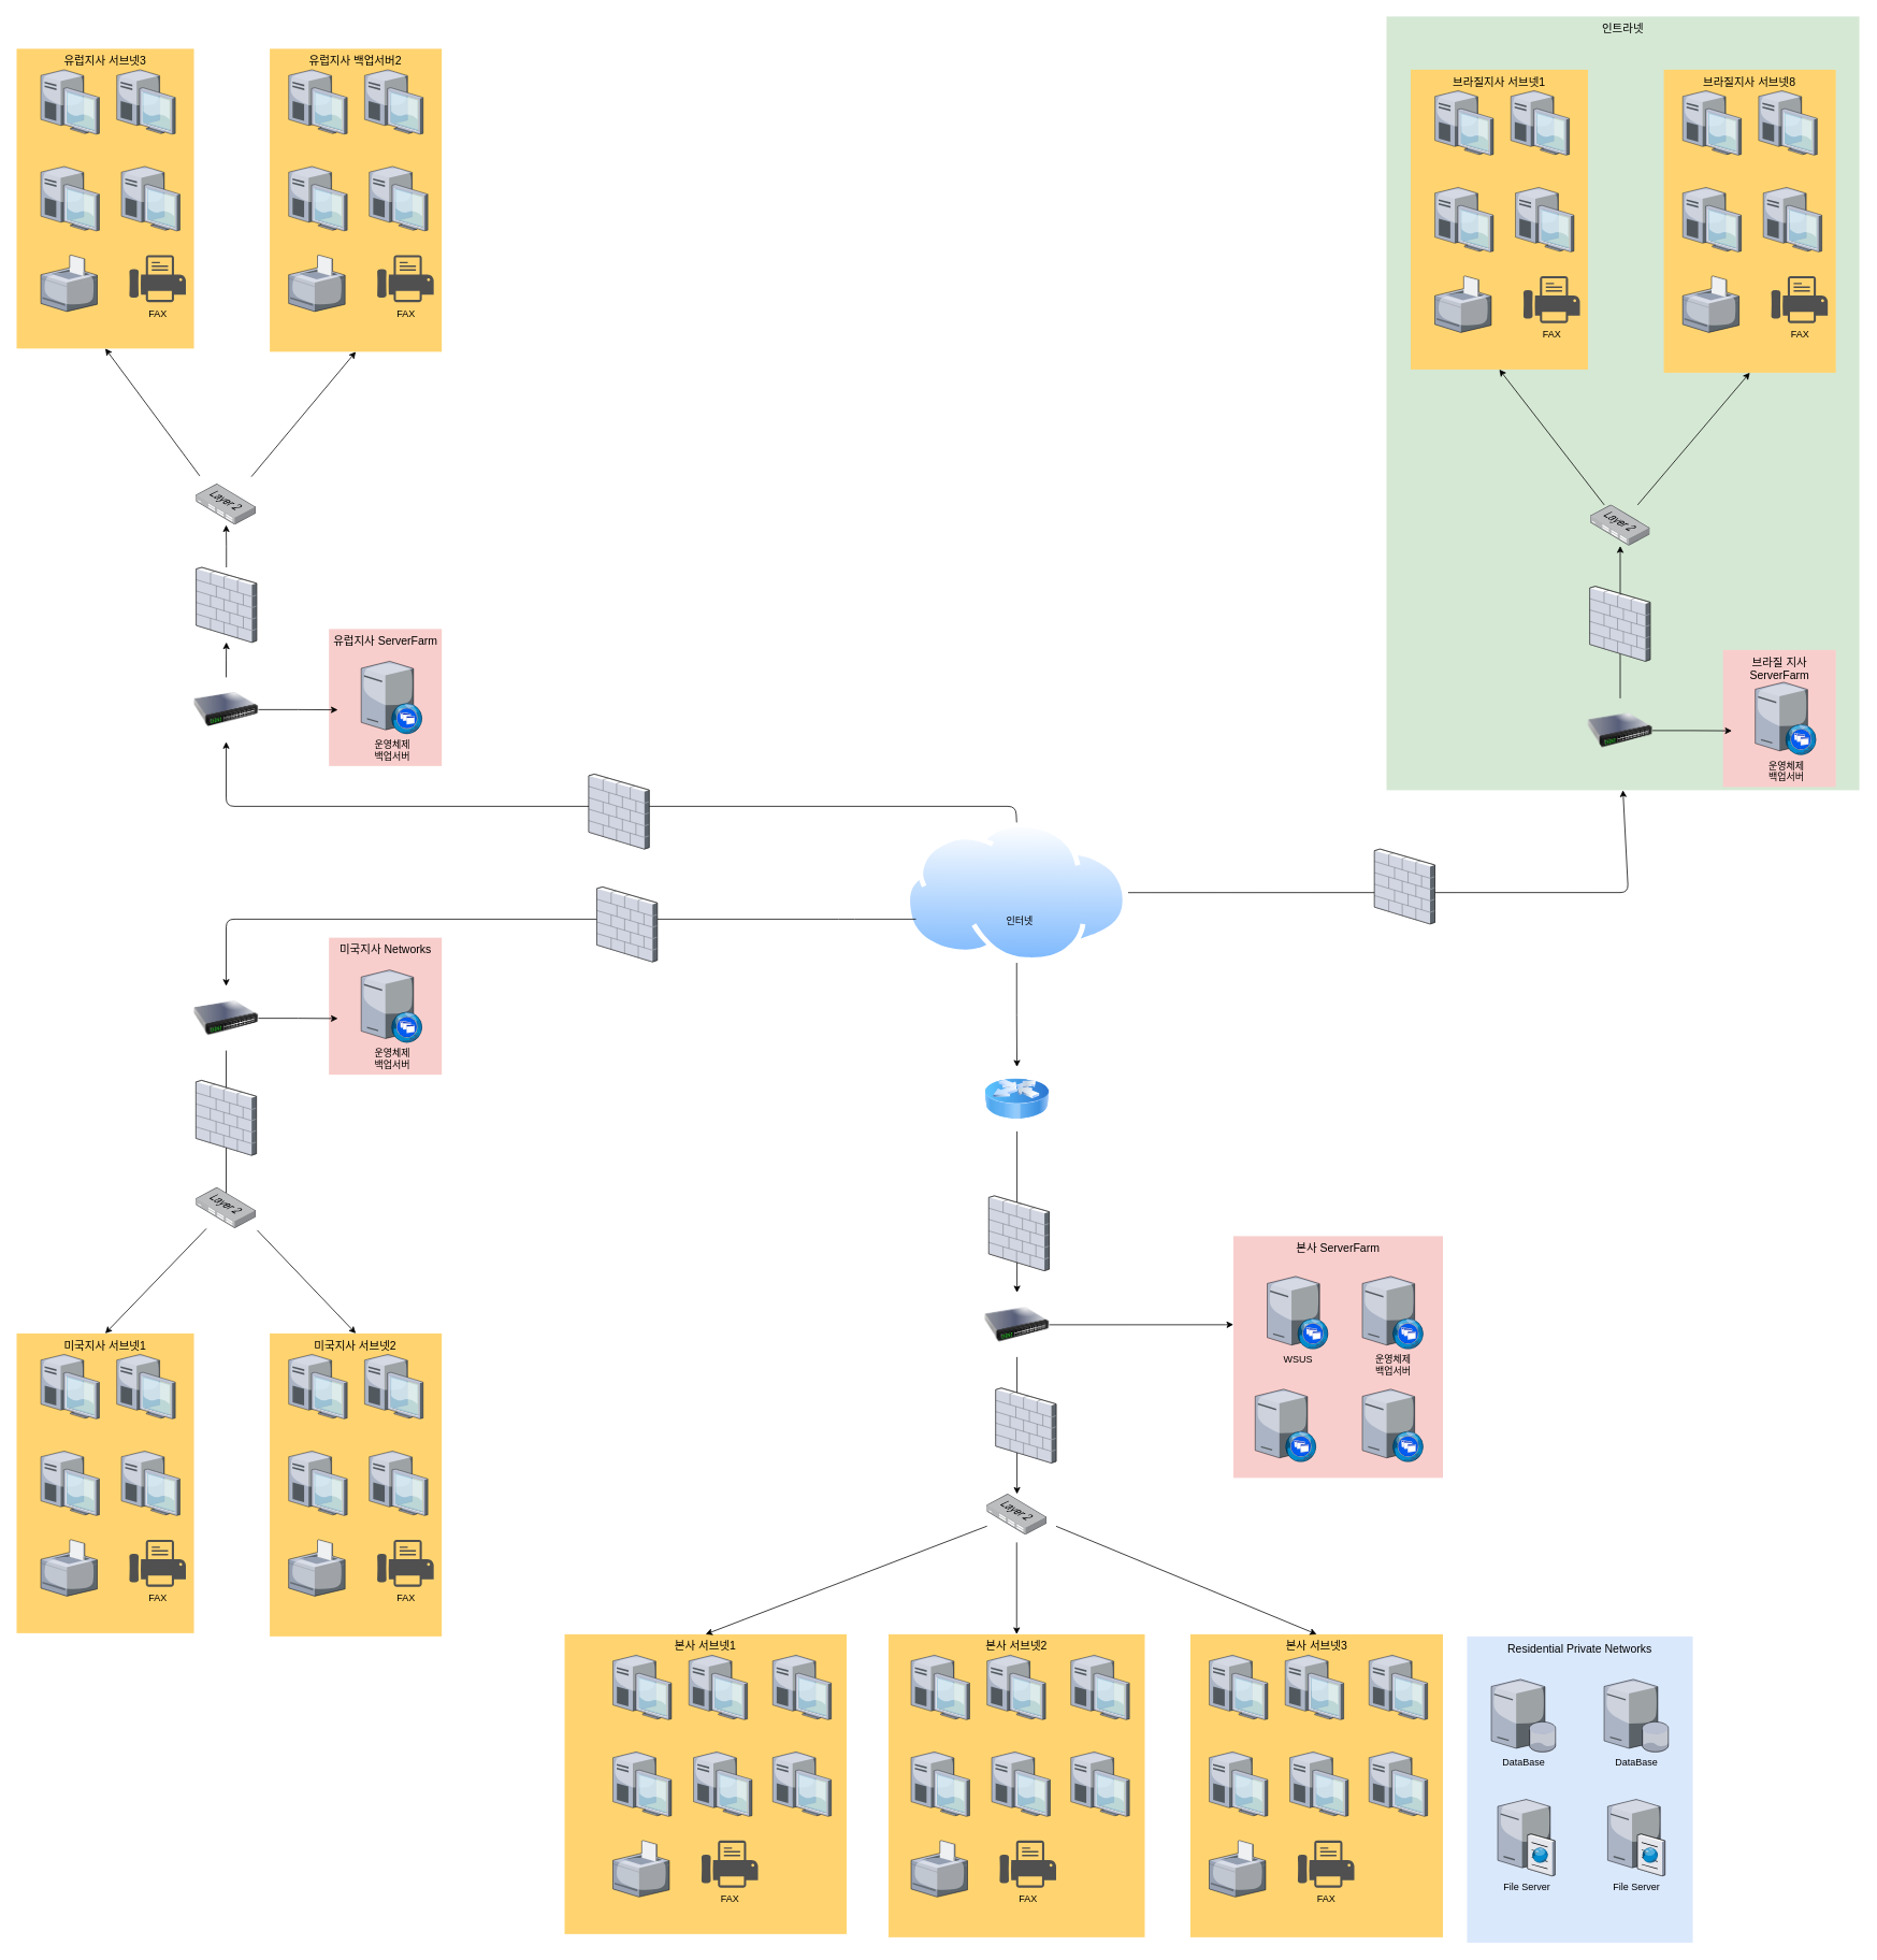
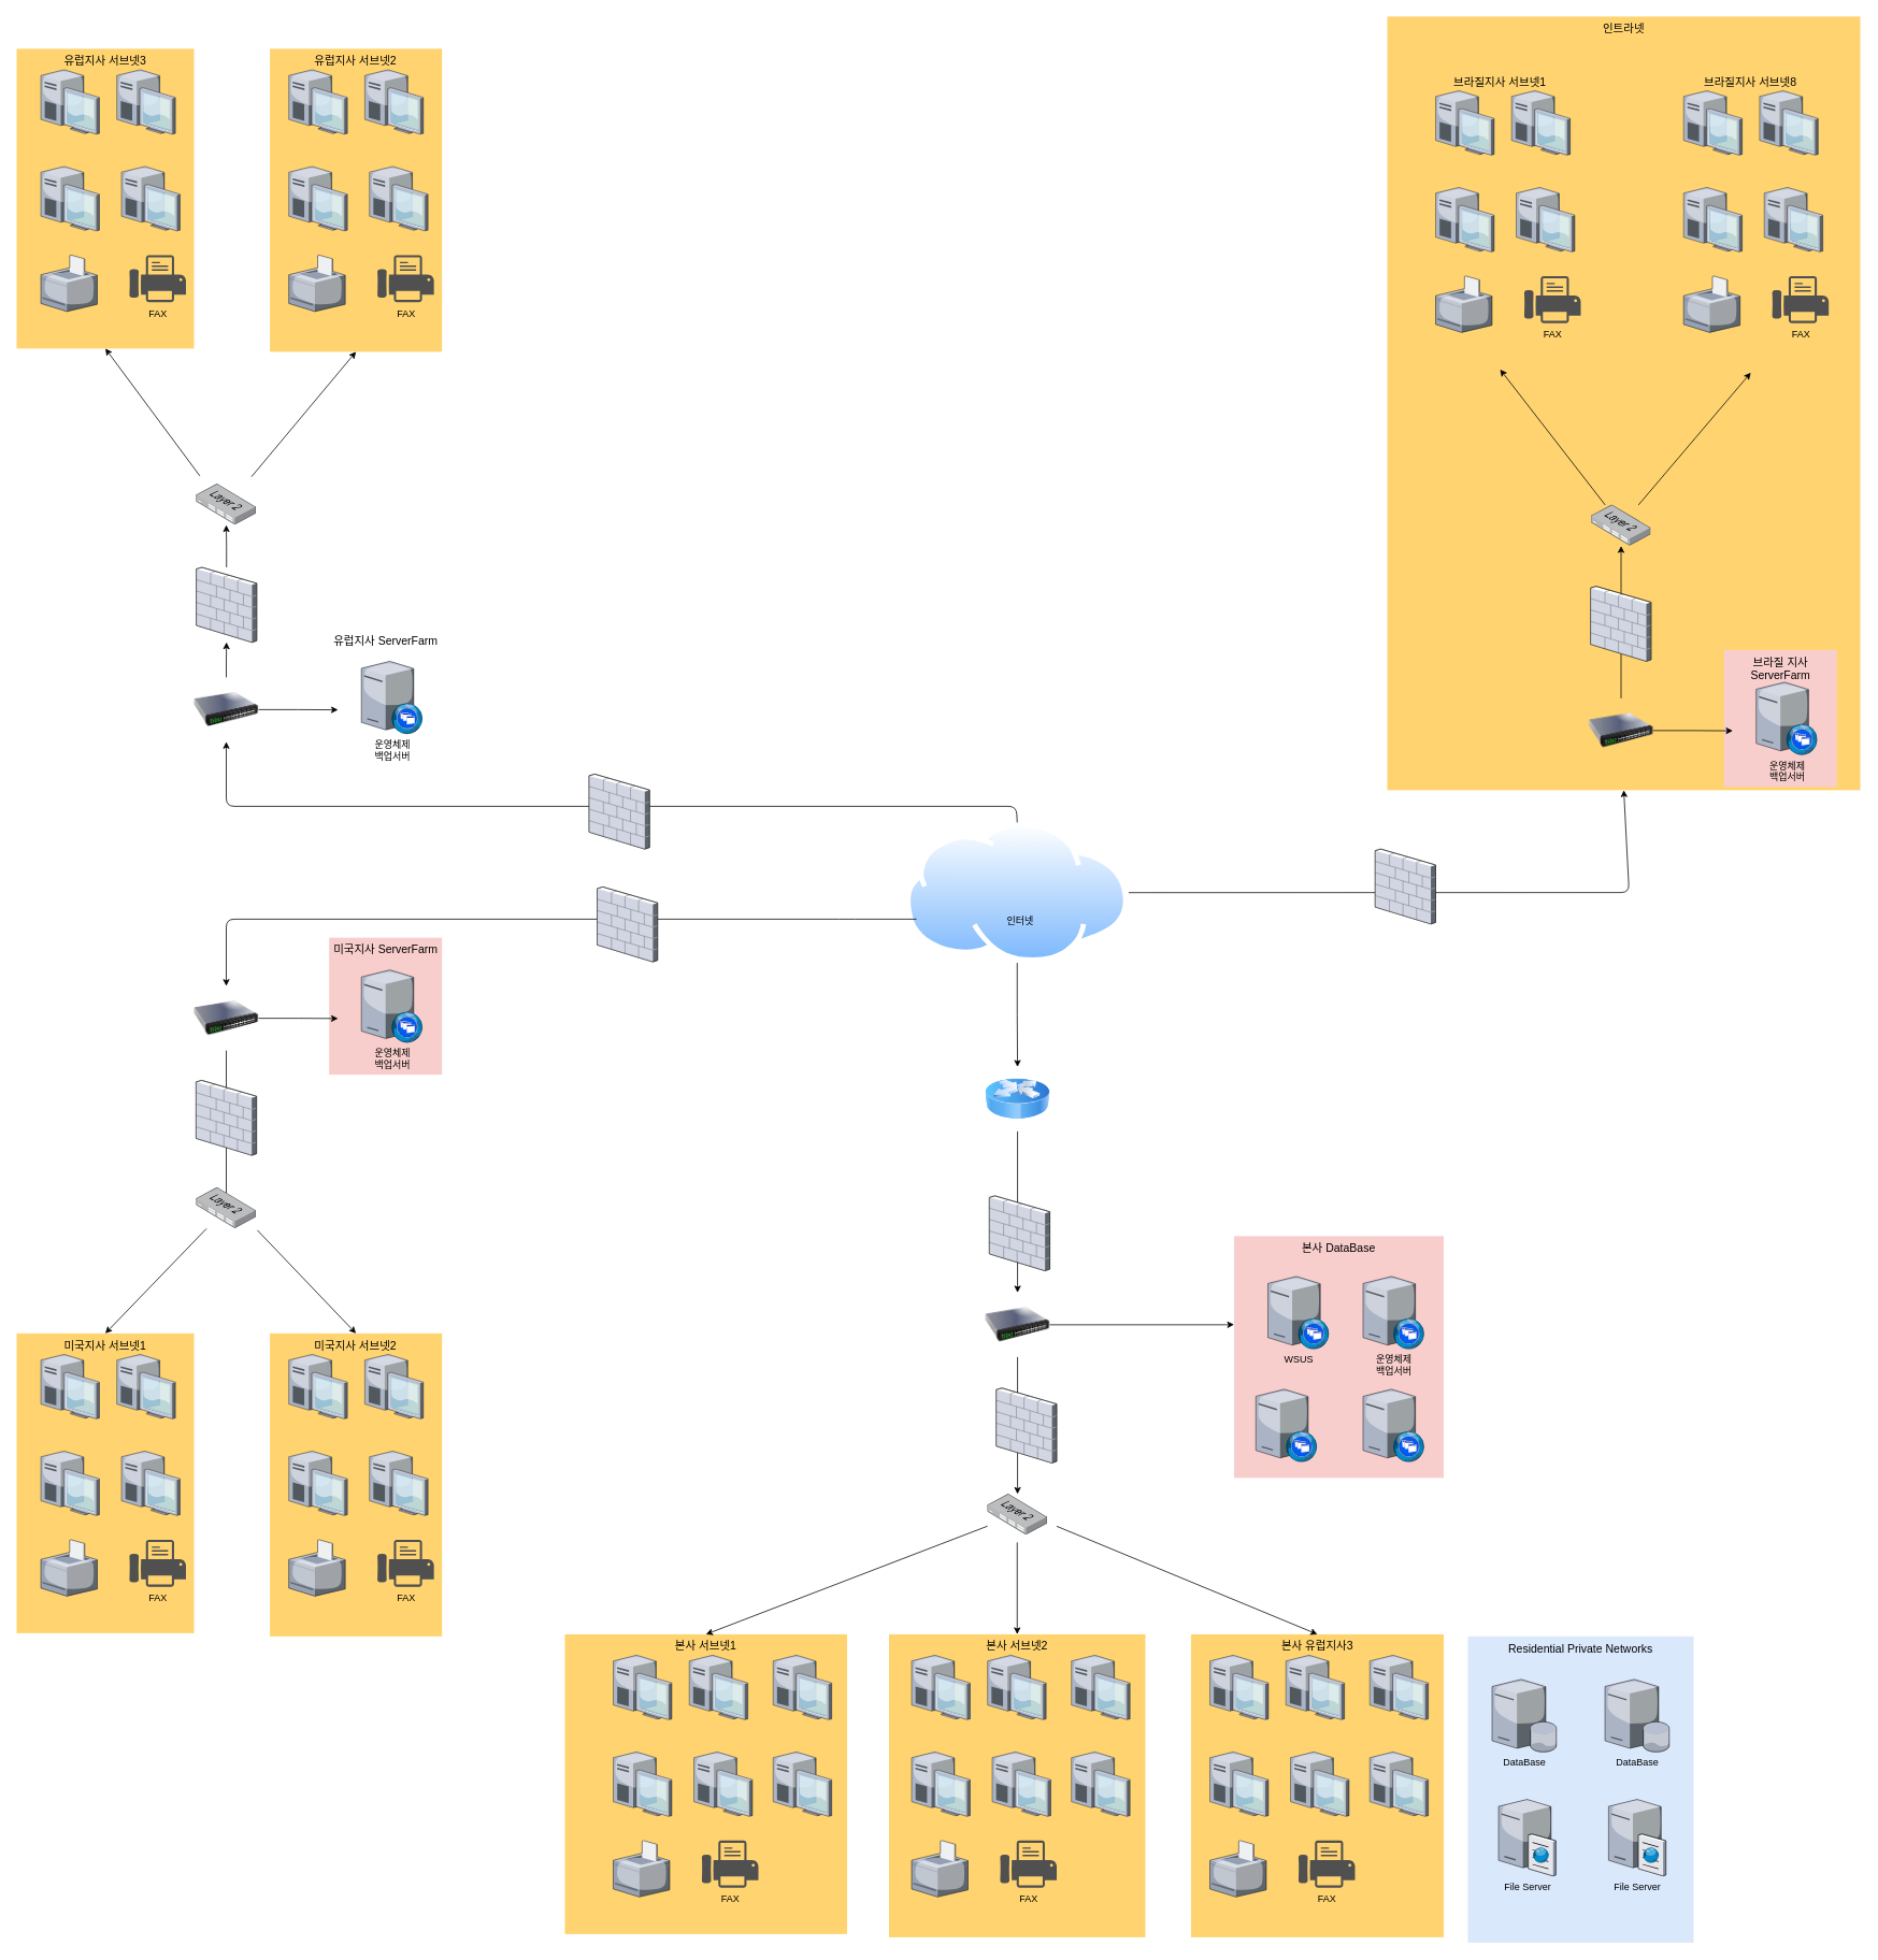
- <mxCell id="74" value="유럽지사 백업서버2" style="whiteSpace=wrap;html=1;fillColor=#FFD470;gradientColor=none;fontSize=14;strokeColor=none;verticalAlign=top;" vertex="1" parent="1"><mxGeometry x="334.13" y="60" width="213.44" height="376" as="geometry" /></mxCell>
+ <mxCell id="74" value="유럽지사 서브넷2" style="whiteSpace=wrap;html=1;fillColor=#FFD470;gradientColor=none;fontSize=14;strokeColor=none;verticalAlign=top;" vertex="1" parent="1"><mxGeometry x="334.13" y="60" width="213.44" height="376" as="geometry" /></mxCell>
- <mxCell id="92" value="인트라넷" style="whiteSpace=wrap;html=1;fillColor=#d5e8d4;fontSize=14;strokeColor=none;verticalAlign=top;" vertex="1" parent="1"><mxGeometry x="1720" y="20" width="586.76" height="960" as="geometry" /></mxCell>
+ <mxCell id="92" value="인트라넷" style="whiteSpace=wrap;html=1;fillColor=#ffd470;fontSize=14;strokeColor=none;verticalAlign=top;" vertex="1" parent="1"><mxGeometry x="1720" y="20" width="586.76" height="960" as="geometry" /></mxCell>
- <mxCell id="68" value="유럽지사 ServerFarm" style="whiteSpace=wrap;html=1;fillColor=#f8cecc;fontSize=14;strokeColor=none;verticalAlign=top;" vertex="1" parent="1"><mxGeometry x="407.57" y="780" width="140" height="170" as="geometry" /></mxCell>
+ <mxCell id="68" value="유럽지사 ServerFarm" style="whiteSpace=wrap;html=1;fillColor=#ffffff;fontSize=14;strokeColor=none;verticalAlign=top;" vertex="1" parent="1"><mxGeometry x="407.57" y="780" width="140" height="170" as="geometry" /></mxCell>
- <mxCell id="2" value="미국지사 Networks" style="whiteSpace=wrap;html=1;fillColor=#f8cecc;fontSize=14;strokeColor=none;verticalAlign=top;" vertex="1" parent="1"><mxGeometry x="407.57" y="1163" width="140" height="170" as="geometry" /></mxCell>
+ <mxCell id="2" value="미국지사 ServerFarm" style="whiteSpace=wrap;html=1;fillColor=#f8cecc;fontSize=14;strokeColor=none;verticalAlign=top;" vertex="1" parent="1"><mxGeometry x="407.57" y="1163" width="140" height="170" as="geometry" /></mxCell>
- <mxCell id="13" value="본사 ServerFarm" style="whiteSpace=wrap;html=1;fillColor=#f8cecc;fontSize=14;strokeColor=none;verticalAlign=top;" vertex="1" parent="1"><mxGeometry x="1530" y="1533.33" width="260" height="300" as="geometry" /></mxCell>
+ <mxCell id="13" value="본사 DataBase" style="whiteSpace=wrap;html=1;fillColor=#f8cecc;fontSize=14;strokeColor=none;verticalAlign=top;" vertex="1" parent="1"><mxGeometry x="1530" y="1533.33" width="260" height="300" as="geometry" /></mxCell>
- <mxCell id="3" value="본사 서브넷3" style="whiteSpace=wrap;html=1;fillColor=#FFD470;gradientColor=none;fontSize=14;strokeColor=none;verticalAlign=top;" vertex="1" parent="1"><mxGeometry x="1476.56" y="2027.33" width="313.44" height="376" as="geometry" /></mxCell>
+ <mxCell id="3" value="본사 유럽지사3" style="whiteSpace=wrap;html=1;fillColor=#FFD470;gradientColor=none;fontSize=14;strokeColor=none;verticalAlign=top;" vertex="1" parent="1"><mxGeometry x="1476.56" y="2027.33" width="313.44" height="376" as="geometry" /></mxCell>
